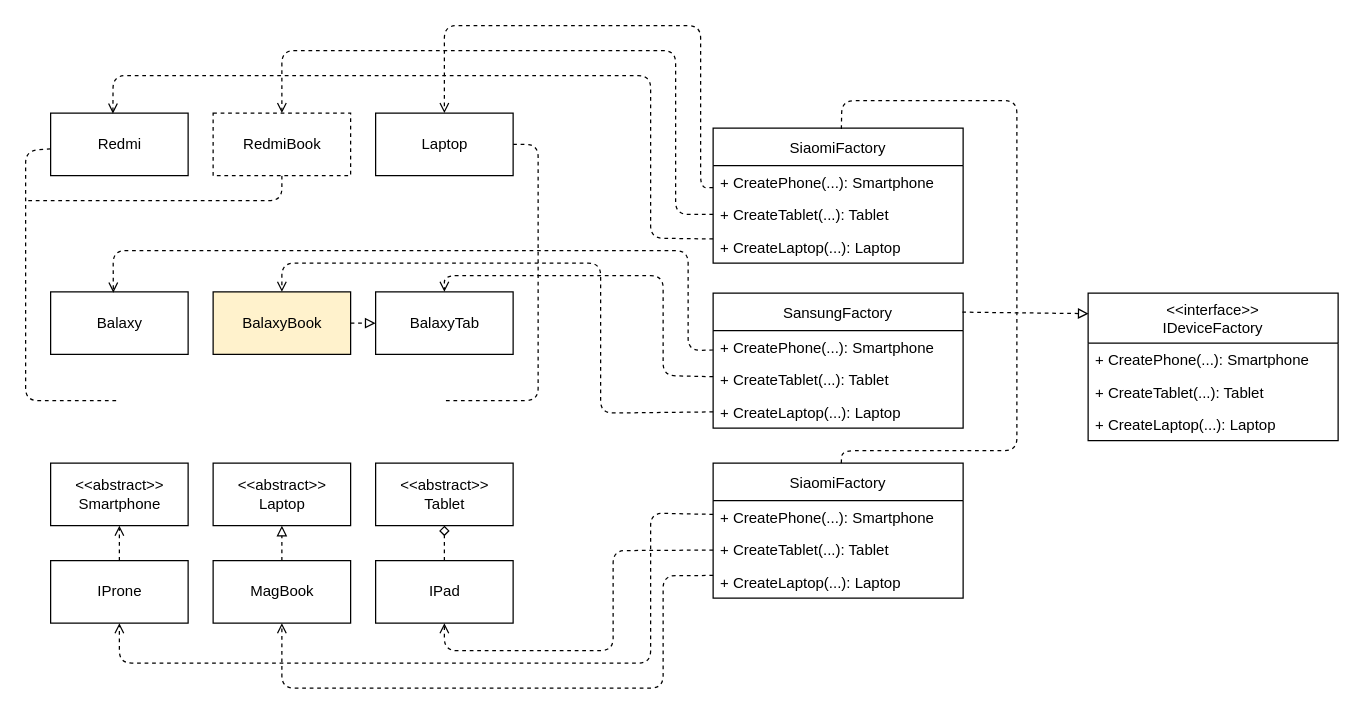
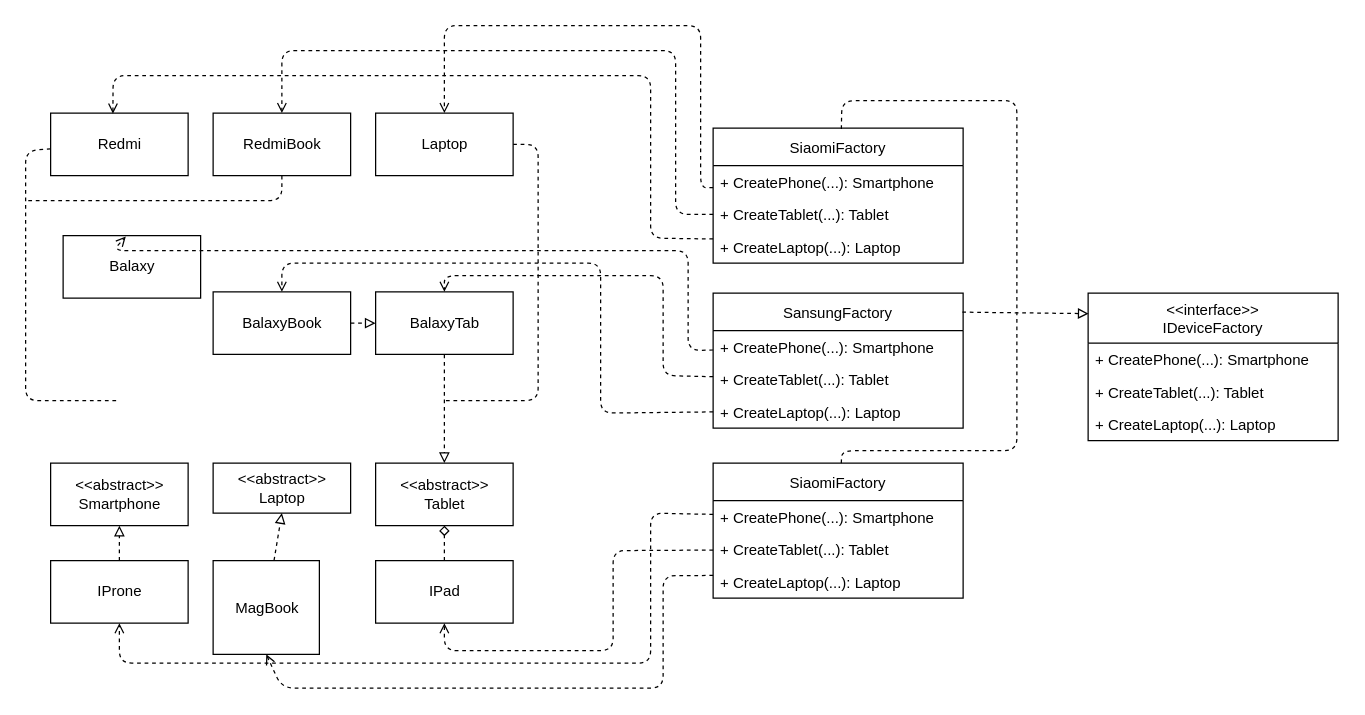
- <mxCell id="29" value="RedmiBook" style="html=1;dashed=1;" vertex="1" parent="1"><mxGeometry x="170" y="90" width="110" height="50" as="geometry" /></mxCell>
+ <mxCell id="29" value="RedmiBook" style="html=1;" vertex="1" parent="1"><mxGeometry x="170" y="90" width="110" height="50" as="geometry" /></mxCell>
- <mxCell id="21" value="Balaxy" style="html=1;" vertex="1" parent="1"><mxGeometry x="40" y="233" width="110" height="50" as="geometry" /></mxCell>
+ <mxCell id="21" value="Balaxy" style="html=1;" vertex="1" parent="1"><mxGeometry x="50" y="188" width="110" height="50" as="geometry" /></mxCell>
- <mxCell id="27" value="BalaxyBook" style="html=1;fillColor=#fff2cc;" vertex="1" parent="1"><mxGeometry x="170" y="233" width="110" height="50" as="geometry" /></mxCell>
+ <mxCell id="27" value="BalaxyBook" style="html=1;" vertex="1" parent="1"><mxGeometry x="170" y="233" width="110" height="50" as="geometry" /></mxCell>
+ <mxCell id="32" style="edgeStyle=none;html=1;entryX=0.5;entryY=0;entryDx=0;entryDy=0;dashed=1;startArrow=none;startFill=0;endArrow=block;endFill=0;" edge="1" parent="1" source="33" target="18"><mxGeometry relative="1" as="geometry" /></mxCell>
- <mxCell id="17" value="&amp;lt;&amp;lt;abstract&amp;gt;&amp;gt;&lt;br&gt;Laptop" style="html=1;" vertex="1" parent="1"><mxGeometry x="170" y="370" width="110" height="50" as="geometry" /></mxCell>
+ <mxCell id="17" value="&amp;lt;&amp;lt;abstract&amp;gt;&amp;gt;&lt;br&gt;Laptop" style="html=1;" vertex="1" parent="1"><mxGeometry x="170" y="370" width="110" height="40" as="geometry" /></mxCell>
- <mxCell id="19" style="edgeStyle=none;html=1;entryX=0.5;entryY=1;entryDx=0;entryDy=0;dashed=1;startArrow=none;startFill=0;endArrow=open;endFill=0;" edge="1" parent="1" source="20" target="16"><mxGeometry relative="1" as="geometry" /></mxCell>
+ <mxCell id="19" style="edgeStyle=none;html=1;entryX=0.5;entryY=1;entryDx=0;entryDy=0;dashed=1;startArrow=none;startFill=0;endArrow=block;endFill=0;" edge="1" parent="1" source="20" target="16"><mxGeometry relative="1" as="geometry" /></mxCell>
- <mxCell id="25" value="MagBook" style="html=1;" vertex="1" parent="1"><mxGeometry x="170" y="448" width="110" height="50" as="geometry" /></mxCell>
+ <mxCell id="25" value="MagBook" style="html=1;" vertex="1" parent="1"><mxGeometry x="170" y="448" width="85" height="75" as="geometry" /></mxCell>
